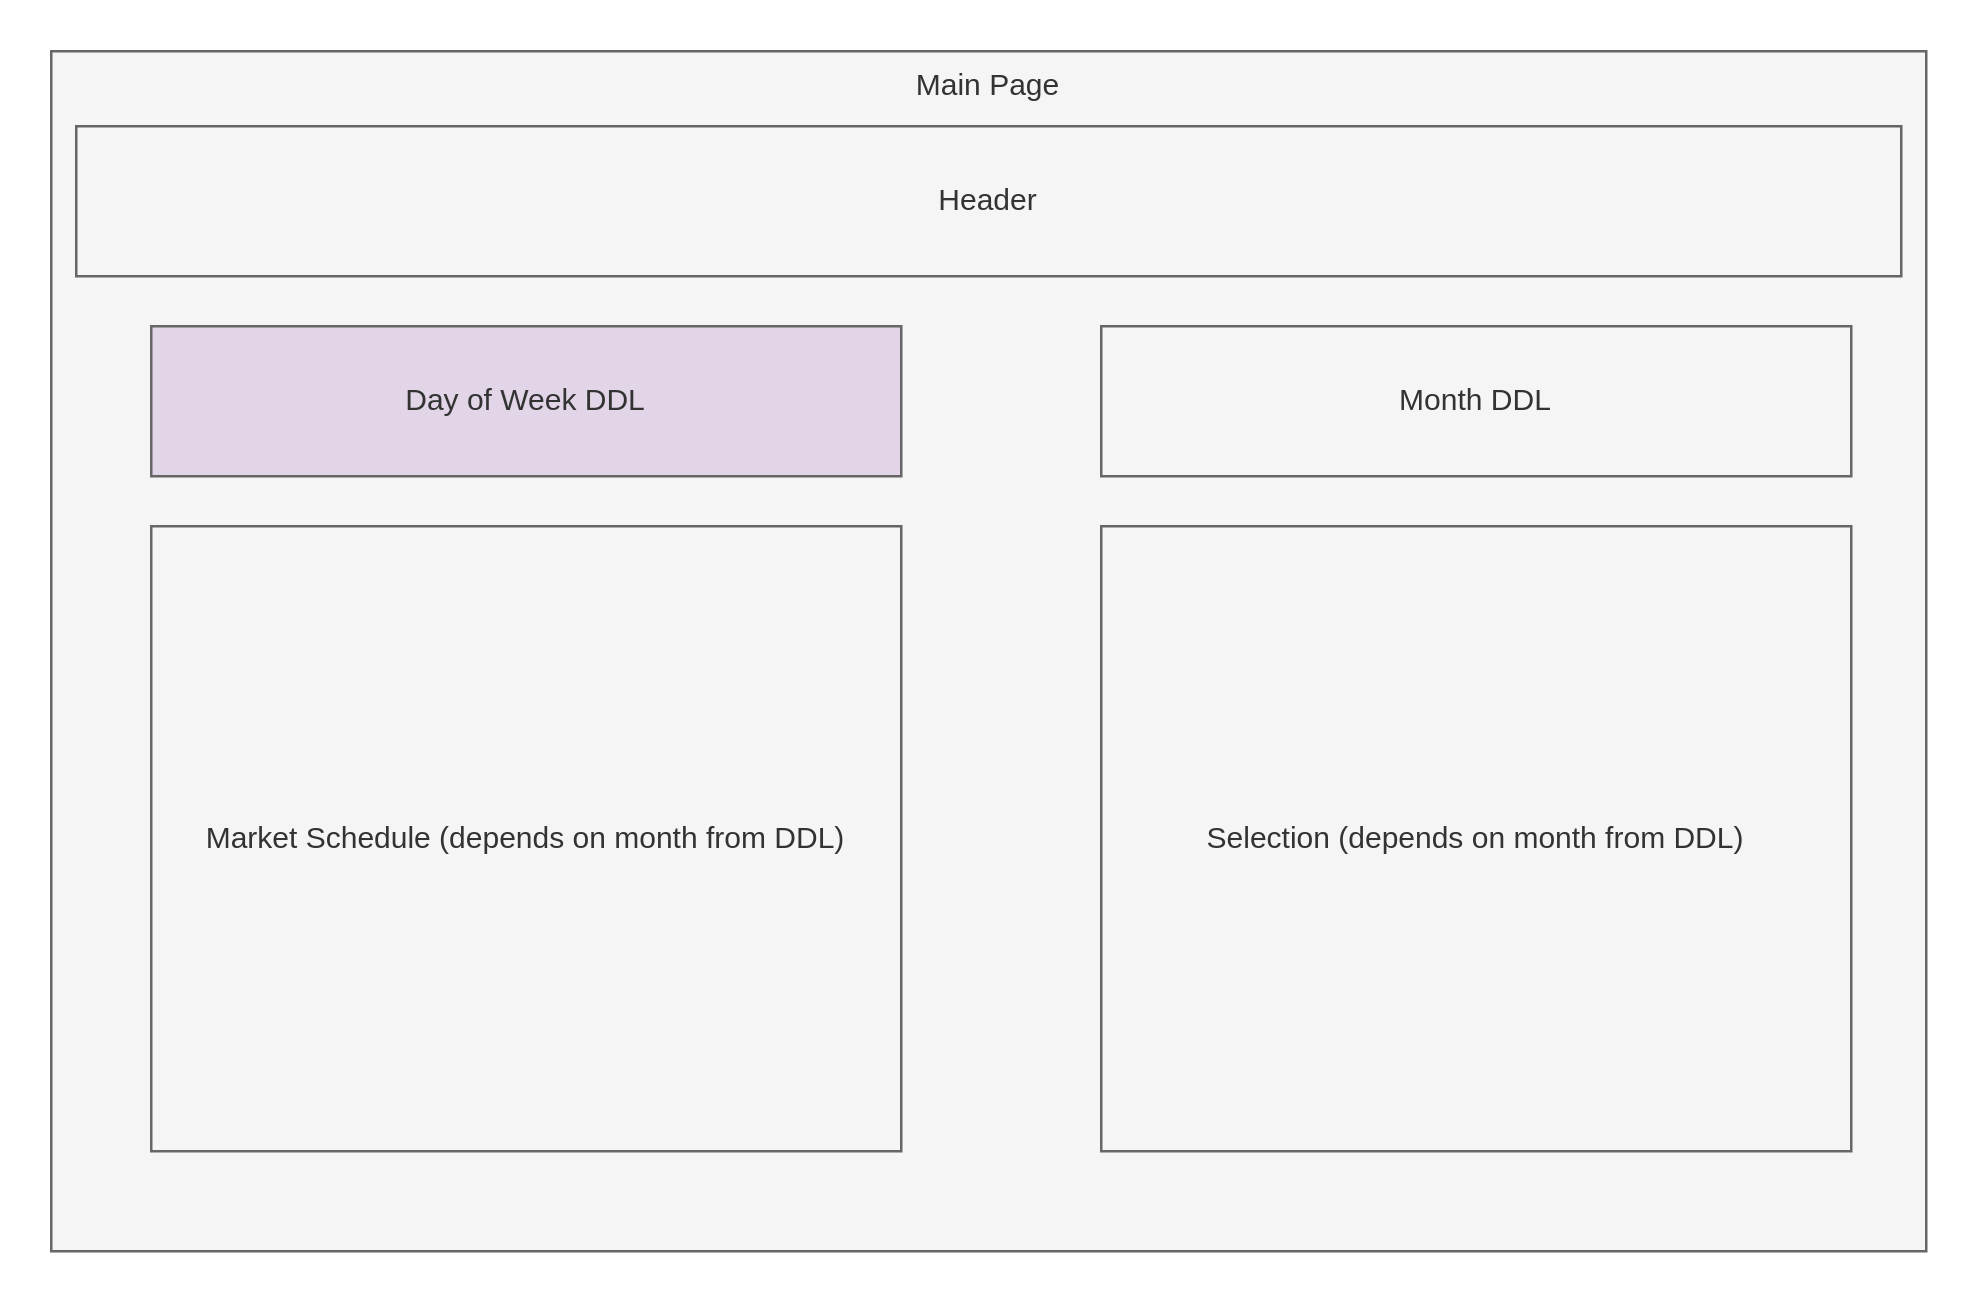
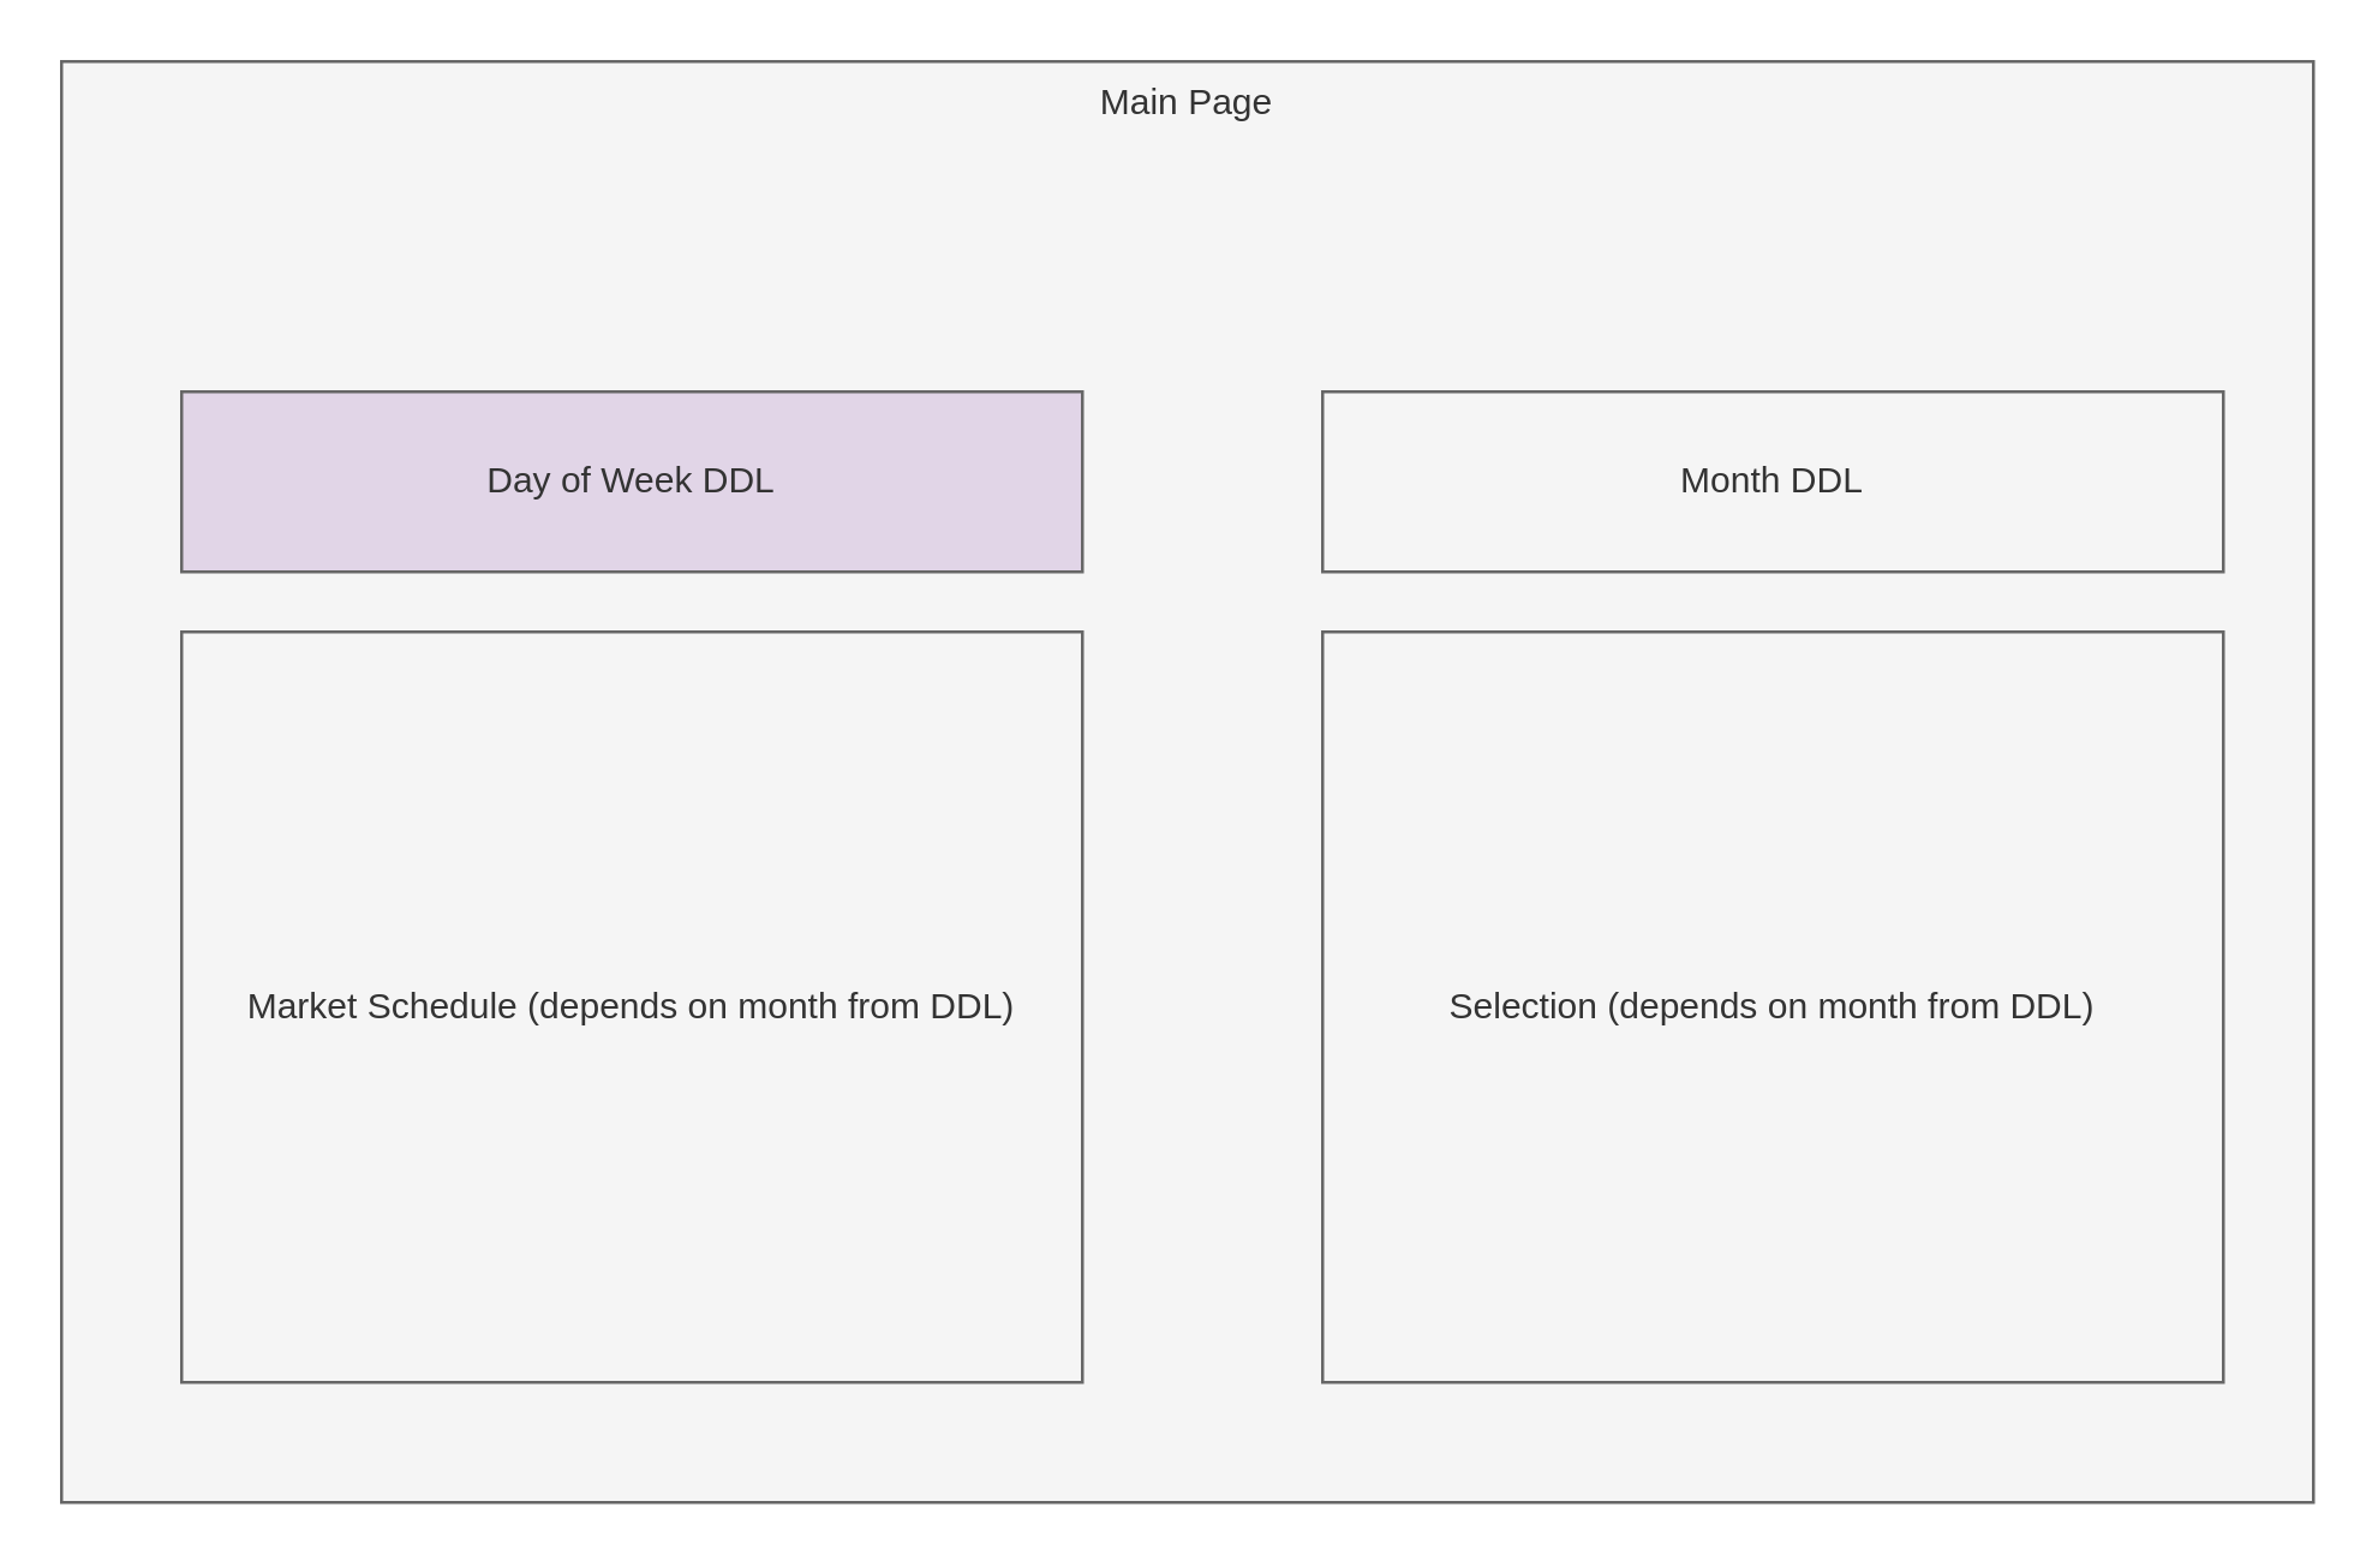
- <mxCell id="3" value="Header" style="rounded=0;whiteSpace=wrap;html=1;fillColor=#f5f5f5;strokeColor=#666666;fontColor=#333333;" parent="1" vertex="1"><mxGeometry x="30" y="50" width="730" height="60" as="geometry" /></mxCell>
